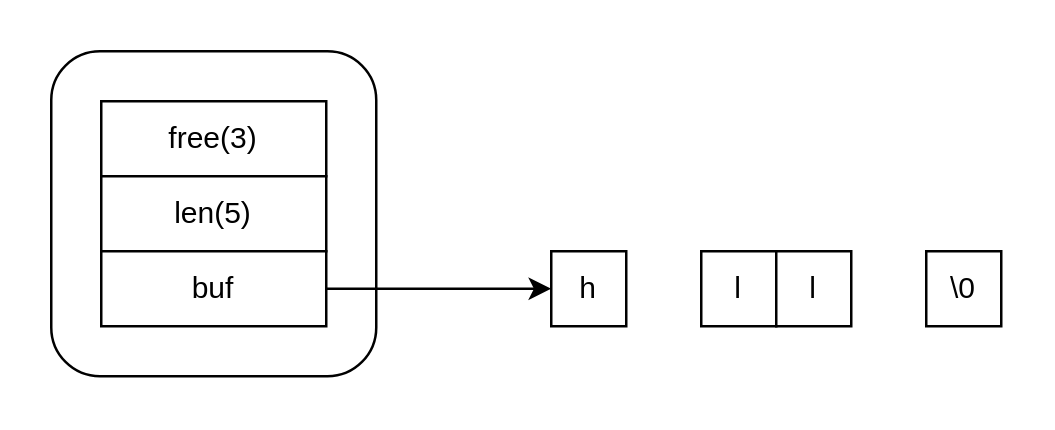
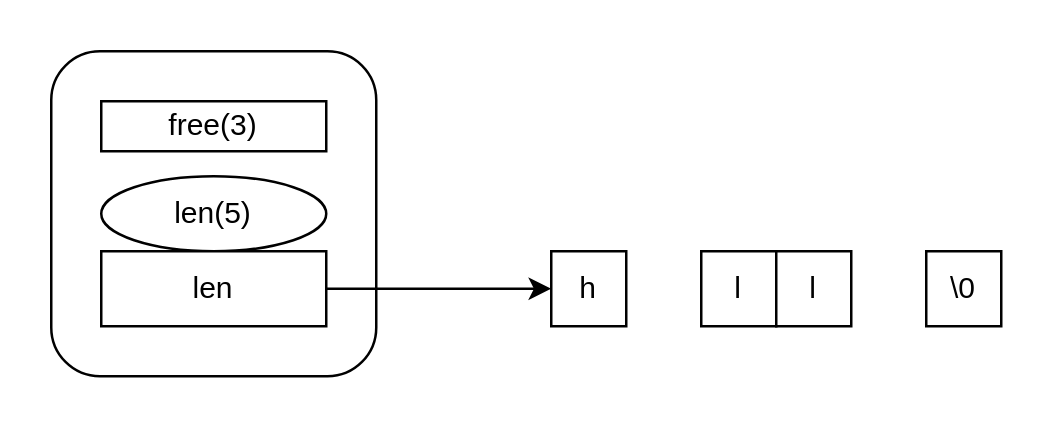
- <mxCell id="3" value="free(3)" style="rounded=0;whiteSpace=wrap;html=1;" vertex="1" parent="1"><mxGeometry x="40" y="40" width="90" height="30" as="geometry" /></mxCell>
+ <mxCell id="3" value="free(3)" style="rounded=0;whiteSpace=wrap;html=1;" vertex="1" parent="1"><mxGeometry x="40" y="40" width="90" height="20" as="geometry" /></mxCell>
- <mxCell id="4" value="len(5)" style="rounded=0;whiteSpace=wrap;html=1;" vertex="1" parent="1"><mxGeometry x="40" y="70" width="90" height="30" as="geometry" /></mxCell>
+ <mxCell id="4" value="len(5)" style="ellipse;whiteSpace=wrap;html=1;" vertex="1" parent="1"><mxGeometry x="40" y="70" width="90" height="30" as="geometry" /></mxCell>
- <mxCell id="6" value="buf" style="rounded=0;whiteSpace=wrap;html=1;" vertex="1" parent="1"><mxGeometry x="40" y="100" width="90" height="30" as="geometry" /></mxCell>
+ <mxCell id="6" value="len" style="rounded=0;whiteSpace=wrap;html=1;" vertex="1" parent="1"><mxGeometry x="40" y="100" width="90" height="30" as="geometry" /></mxCell>
